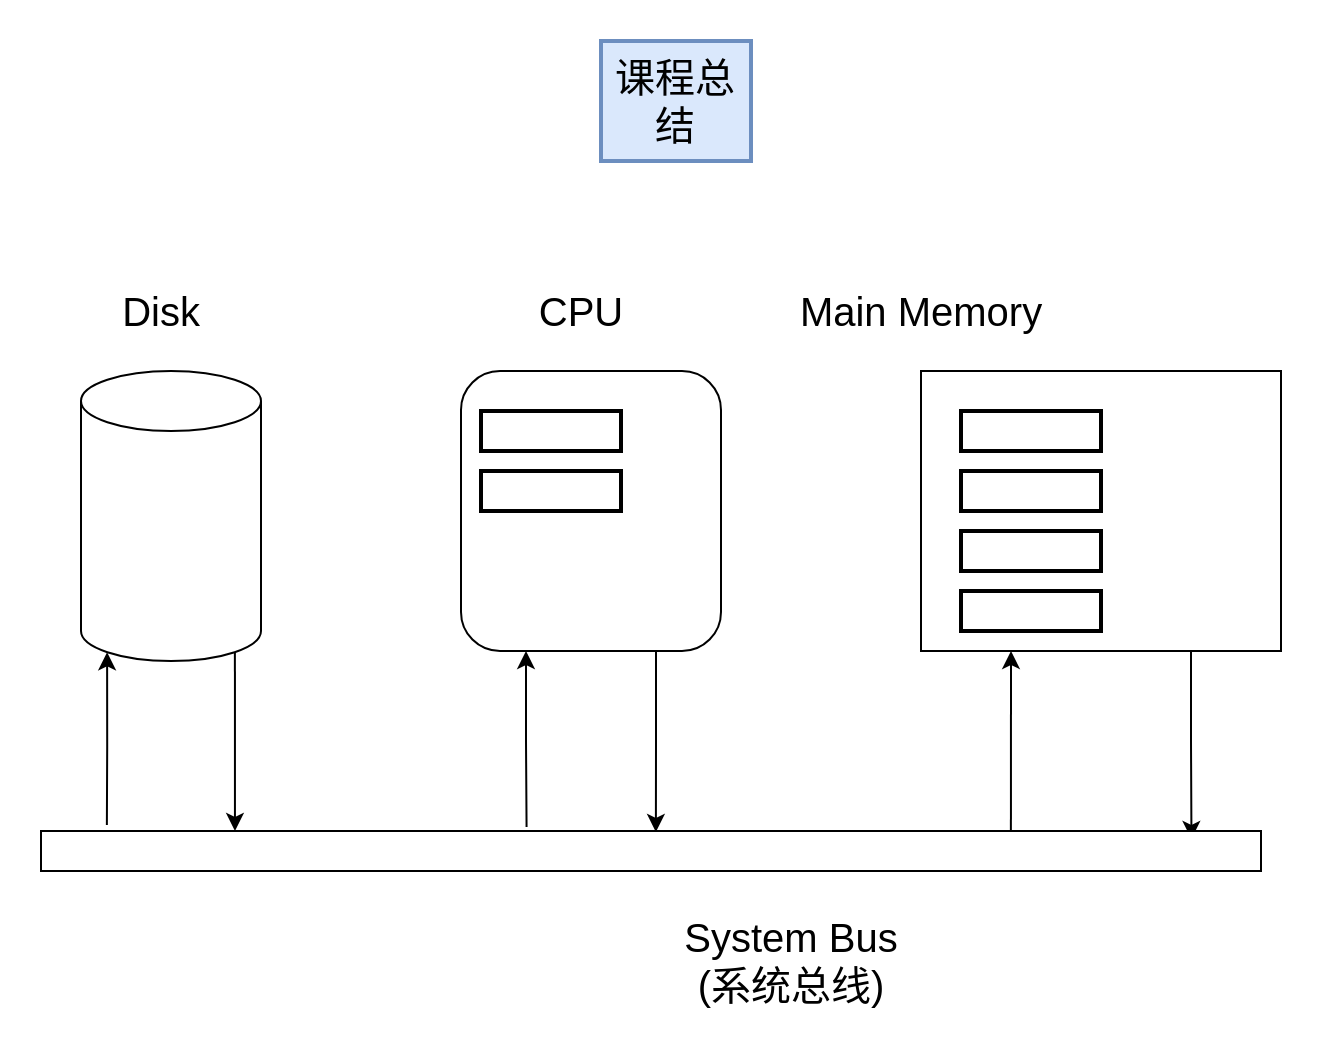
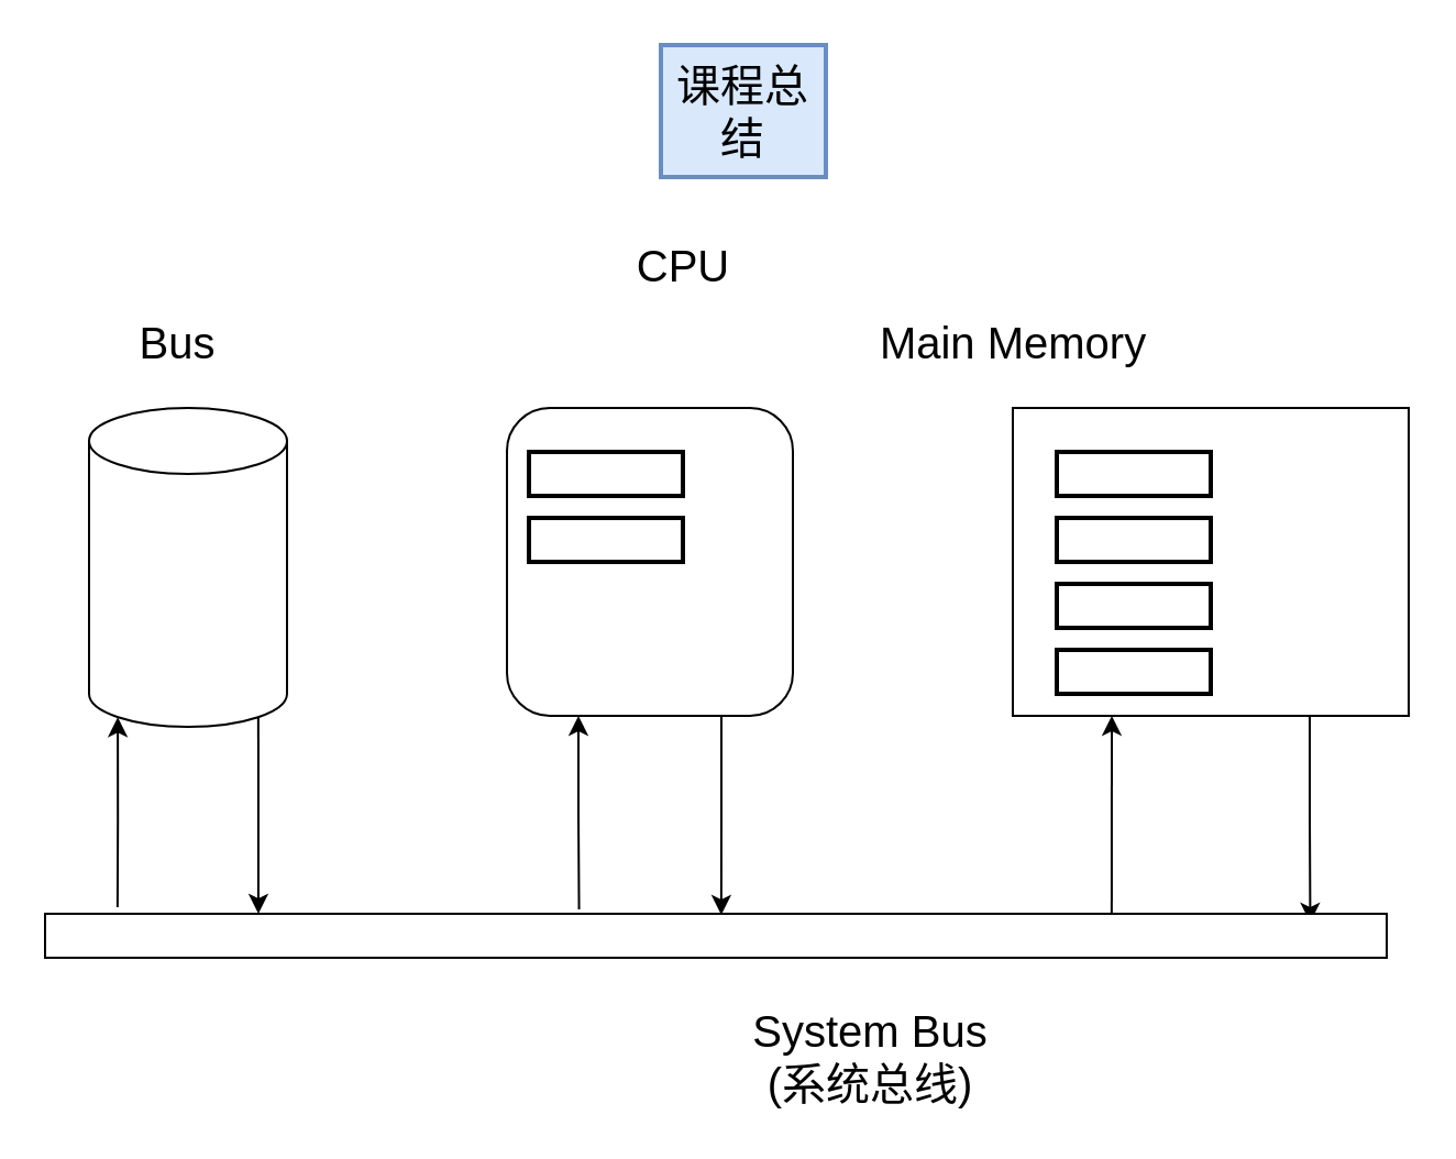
- <mxCell id="13" value="Disk" style="text;html=1;align=center;verticalAlign=middle;resizable=0;points=[];autosize=1;fontSize=20;fontColor=#000000;" parent="1" vertex="1"><mxGeometry x="55" y="140" width="50" height="30" as="geometry" /></mxCell>
+ <mxCell id="13" value="Bus" style="text;html=1;align=center;verticalAlign=middle;resizable=0;points=[];autosize=1;fontSize=20;fontColor=#000000;" parent="1" vertex="1"><mxGeometry x="55" y="140" width="50" height="30" as="geometry" /></mxCell>
- <mxCell id="14" value="CPU" style="text;html=1;align=center;verticalAlign=middle;resizable=0;points=[];autosize=1;fontSize=20;fontColor=#000000;" parent="1" vertex="1"><mxGeometry x="260" y="140" width="60" height="30" as="geometry" /></mxCell>
+ <mxCell id="14" value="CPU" style="text;html=1;align=center;verticalAlign=middle;resizable=0;points=[];autosize=1;fontSize=20;fontColor=#000000;" parent="1" vertex="1"><mxGeometry x="280" y="105" width="60" height="30" as="geometry" /></mxCell>
